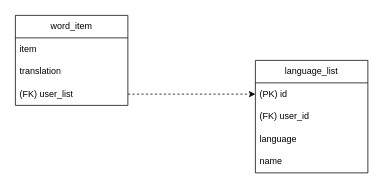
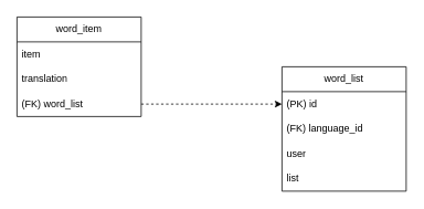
- <mxCell id="6" value="language_list" style="swimlane;fontStyle=0;childLayout=stackLayout;horizontal=1;startSize=30;horizontalStack=0;resizeParent=1;resizeParentMax=0;resizeLast=0;collapsible=1;marginBottom=0;whiteSpace=wrap;html=1;" vertex="1" parent="1"><mxGeometry x="340" y="80" width="150" height="150" as="geometry" /></mxCell>
+ <mxCell id="6" value="word_list" style="swimlane;fontStyle=0;childLayout=stackLayout;horizontal=1;startSize=30;horizontalStack=0;resizeParent=1;resizeParentMax=0;resizeLast=0;collapsible=1;marginBottom=0;whiteSpace=wrap;html=1;" vertex="1" parent="1"><mxGeometry x="340" y="80" width="150" height="150" as="geometry" /></mxCell>
- <mxCell id="5" value="(FK) user_list" style="text;strokeColor=none;fillColor=none;align=left;verticalAlign=middle;spacingLeft=4;spacingRight=4;overflow=hidden;points=[[0,0.5],[1,0.5]];portConstraint=eastwest;rotatable=0;whiteSpace=wrap;html=1;" vertex="1" parent="2"><mxGeometry y="90" width="150" height="30" as="geometry" /></mxCell>
+ <mxCell id="5" value="(FK) word_list" style="text;strokeColor=none;fillColor=none;align=left;verticalAlign=middle;spacingLeft=4;spacingRight=4;overflow=hidden;points=[[0,0.5],[1,0.5]];portConstraint=eastwest;rotatable=0;whiteSpace=wrap;html=1;" vertex="1" parent="2"><mxGeometry y="90" width="150" height="30" as="geometry" /></mxCell>
- <mxCell id="8" value="(FK) user_id" style="text;strokeColor=none;fillColor=none;align=left;verticalAlign=middle;spacingLeft=4;spacingRight=4;overflow=hidden;points=[[0,0.5],[1,0.5]];portConstraint=eastwest;rotatable=0;whiteSpace=wrap;html=1;" vertex="1" parent="6"><mxGeometry y="60" width="150" height="30" as="geometry" /></mxCell>
+ <mxCell id="8" value="(FK) language_id" style="text;strokeColor=none;fillColor=none;align=left;verticalAlign=middle;spacingLeft=4;spacingRight=4;overflow=hidden;points=[[0,0.5],[1,0.5]];portConstraint=eastwest;rotatable=0;whiteSpace=wrap;html=1;" vertex="1" parent="6"><mxGeometry y="60" width="150" height="30" as="geometry" /></mxCell>
- <mxCell id="9" value="language" style="text;strokeColor=none;fillColor=none;align=left;verticalAlign=middle;spacingLeft=4;spacingRight=4;overflow=hidden;points=[[0,0.5],[1,0.5]];portConstraint=eastwest;rotatable=0;whiteSpace=wrap;html=1;" vertex="1" parent="6"><mxGeometry y="90" width="150" height="30" as="geometry" /></mxCell>
+ <mxCell id="9" value="user" style="text;strokeColor=none;fillColor=none;align=left;verticalAlign=middle;spacingLeft=4;spacingRight=4;overflow=hidden;points=[[0,0.5],[1,0.5]];portConstraint=eastwest;rotatable=0;whiteSpace=wrap;html=1;" vertex="1" parent="6"><mxGeometry y="90" width="150" height="30" as="geometry" /></mxCell>
- <mxCell id="10" value="name" style="text;strokeColor=none;fillColor=none;align=left;verticalAlign=middle;spacingLeft=4;spacingRight=4;overflow=hidden;points=[[0,0.5],[1,0.5]];portConstraint=eastwest;rotatable=0;whiteSpace=wrap;html=1;" vertex="1" parent="6"><mxGeometry y="120" width="150" height="30" as="geometry" /></mxCell>
+ <mxCell id="10" value="list" style="text;strokeColor=none;fillColor=none;align=left;verticalAlign=middle;spacingLeft=4;spacingRight=4;overflow=hidden;points=[[0,0.5],[1,0.5]];portConstraint=eastwest;rotatable=0;whiteSpace=wrap;html=1;" vertex="1" parent="6"><mxGeometry y="120" width="150" height="30" as="geometry" /></mxCell>
